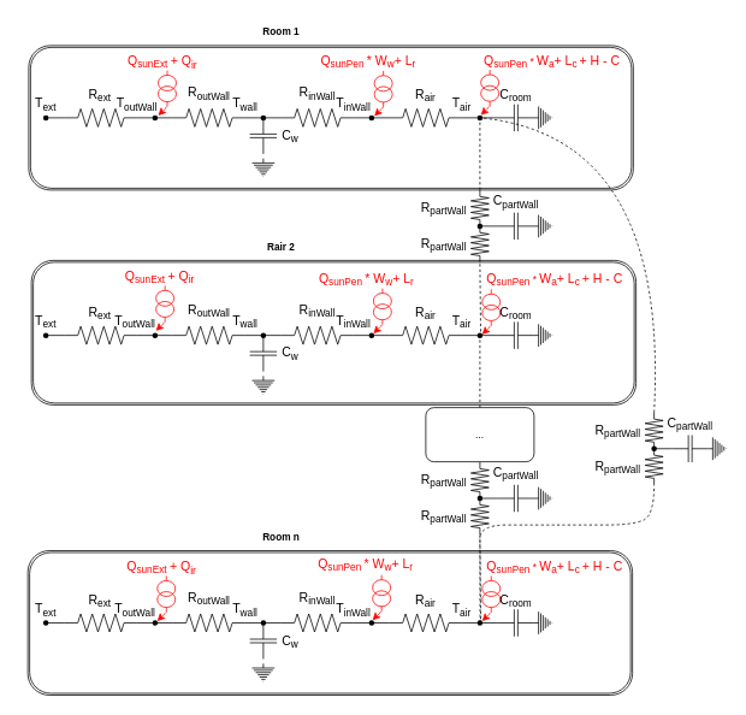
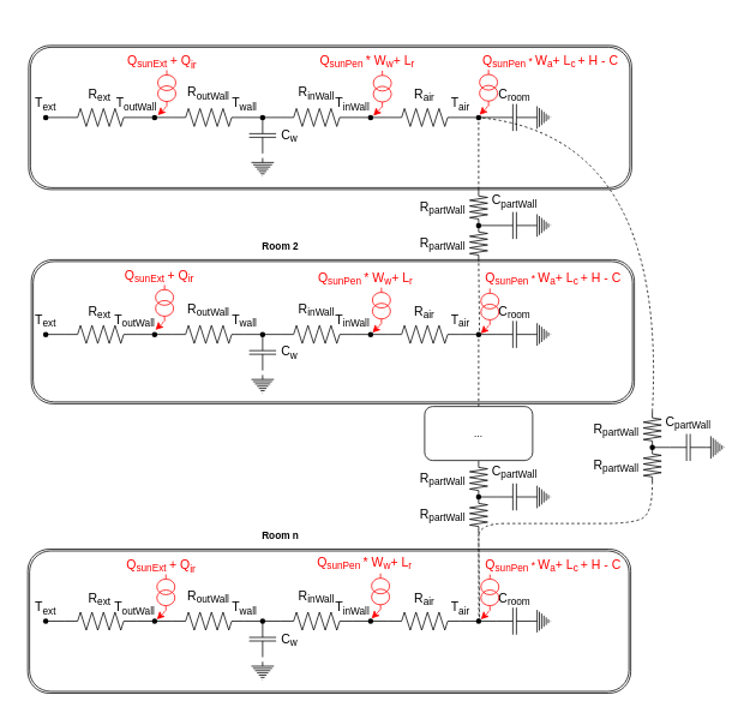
- <mxCell id="42" value="&lt;b&gt;Room 1&lt;/b&gt;" style="text;html=1;strokeColor=none;fillColor=none;align=center;verticalAlign=middle;whiteSpace=wrap;rounded=0;fontSize=11;" parent="1" vertex="1"><mxGeometry x="281" y="20" width="60" height="30" as="geometry" /></mxCell>
- <mxCell id="73" value="&lt;b&gt;Rair 2&lt;/b&gt;" style="text;html=1;strokeColor=none;fillColor=none;align=center;verticalAlign=middle;whiteSpace=wrap;rounded=0;fontSize=11;" parent="1" vertex="1"><mxGeometry x="281" y="258" width="60" height="30" as="geometry" /></mxCell>
+ <mxCell id="73" value="&lt;b&gt;Room 2&lt;/b&gt;" style="text;html=1;strokeColor=none;fillColor=none;align=center;verticalAlign=middle;whiteSpace=wrap;rounded=0;fontSize=11;" parent="1" vertex="1"><mxGeometry x="281" y="258" width="60" height="30" as="geometry" /></mxCell>
